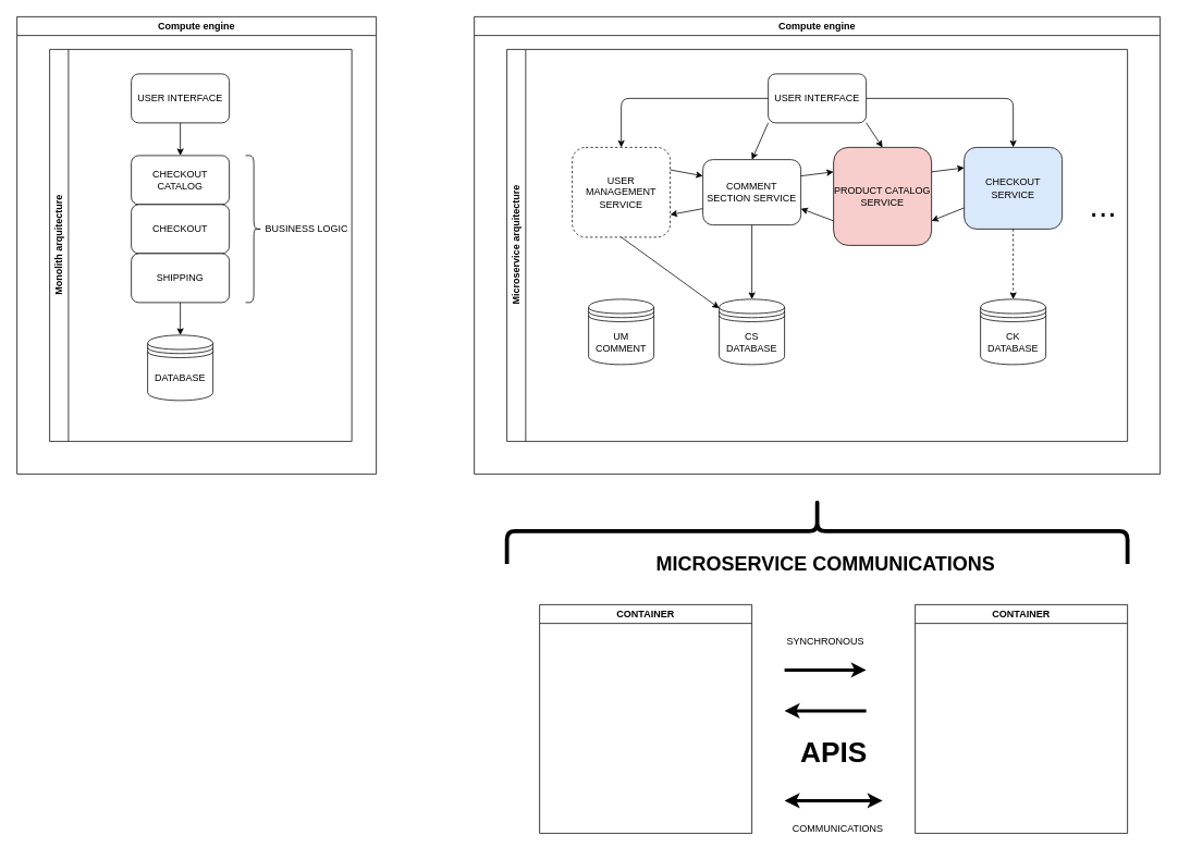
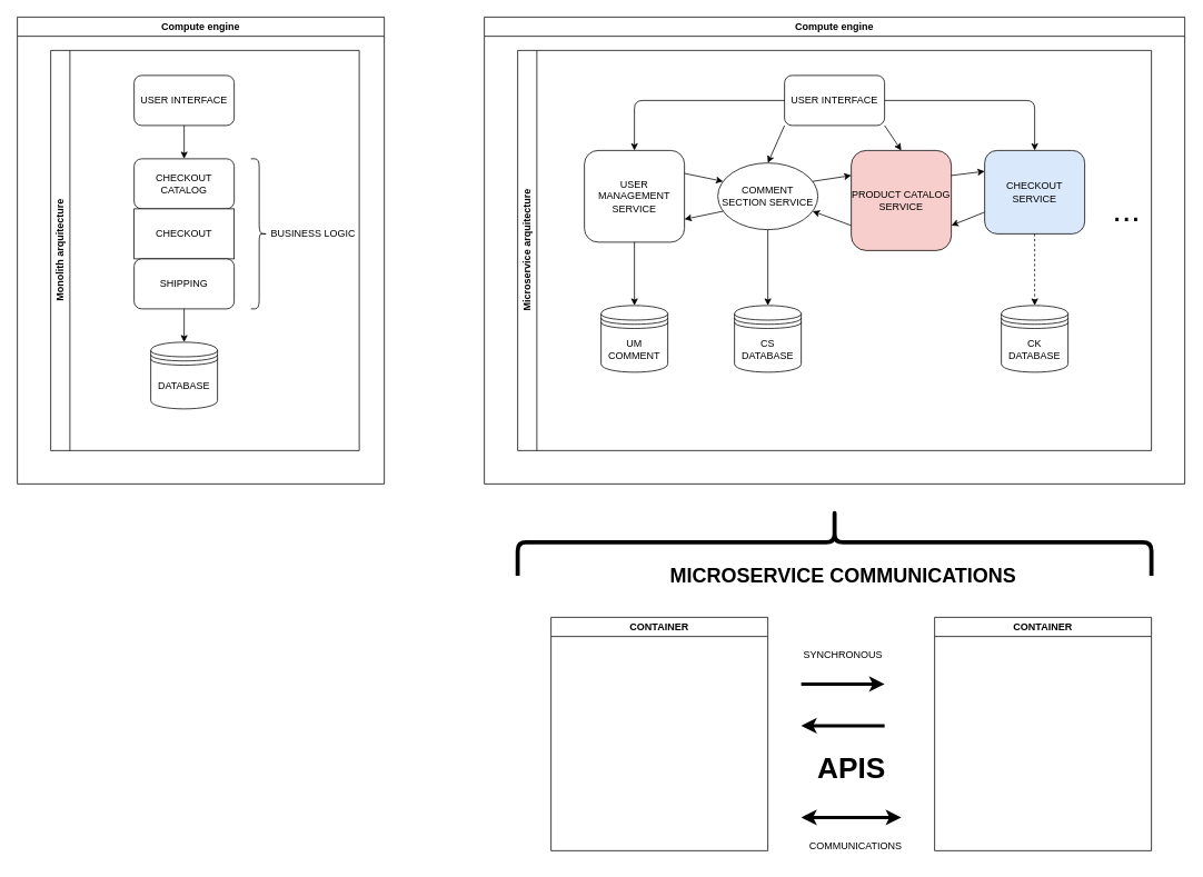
- <mxCell id="16" value="USER MANAGEMENT SERVICE" style="rounded=1;whiteSpace=wrap;html=1;dashed=1;" vertex="1" parent="14"><mxGeometry x="80" y="120" width="120" height="110" as="geometry" /></mxCell>
+ <mxCell id="16" value="USER MANAGEMENT SERVICE" style="rounded=1;whiteSpace=wrap;html=1;" vertex="1" parent="14"><mxGeometry x="80" y="120" width="120" height="110" as="geometry" /></mxCell>
- <mxCell id="17" value="COMMENT SECTION SERVICE" style="rounded=1;whiteSpace=wrap;html=1;" vertex="1" parent="14"><mxGeometry x="240" y="135" width="120" height="80" as="geometry" /></mxCell>
+ <mxCell id="17" value="COMMENT SECTION SERVICE" style="ellipse;whiteSpace=wrap;html=1;" vertex="1" parent="14"><mxGeometry x="240" y="135" width="120" height="80" as="geometry" /></mxCell>
- <mxCell id="6" value="CHECKOUT" style="rounded=1;whiteSpace=wrap;html=1;" vertex="1" parent="3"><mxGeometry x="100" y="190" width="120" height="60" as="geometry" /></mxCell>
+ <mxCell id="6" value="CHECKOUT" style="whiteSpace=wrap;html=1;rounded=0;" vertex="1" parent="3"><mxGeometry x="100" y="190" width="120" height="60" as="geometry" /></mxCell>
- <mxCell id="30" value="" style="endArrow=classic;html=1;fontSize=40;exitX=0.5;exitY=1;exitDx=0;exitDy=0;" edge="1" parent="14" source="16" target="22"><mxGeometry width="50" height="50" relative="1" as="geometry"><mxPoint x="250" y="170" as="sourcePoint" /><mxPoint x="300" y="120" as="targetPoint" /></mxGeometry></mxCell>
+ <mxCell id="30" value="" style="endArrow=classic;html=1;fontSize=40;exitX=0.5;exitY=1;exitDx=0;exitDy=0;entryX=0.5;entryY=0;entryDx=0;entryDy=0;" edge="1" parent="14" source="16" target="21"><mxGeometry width="50" height="50" relative="1" as="geometry"><mxPoint x="250" y="170" as="sourcePoint" /><mxPoint x="300" y="120" as="targetPoint" /></mxGeometry></mxCell>
